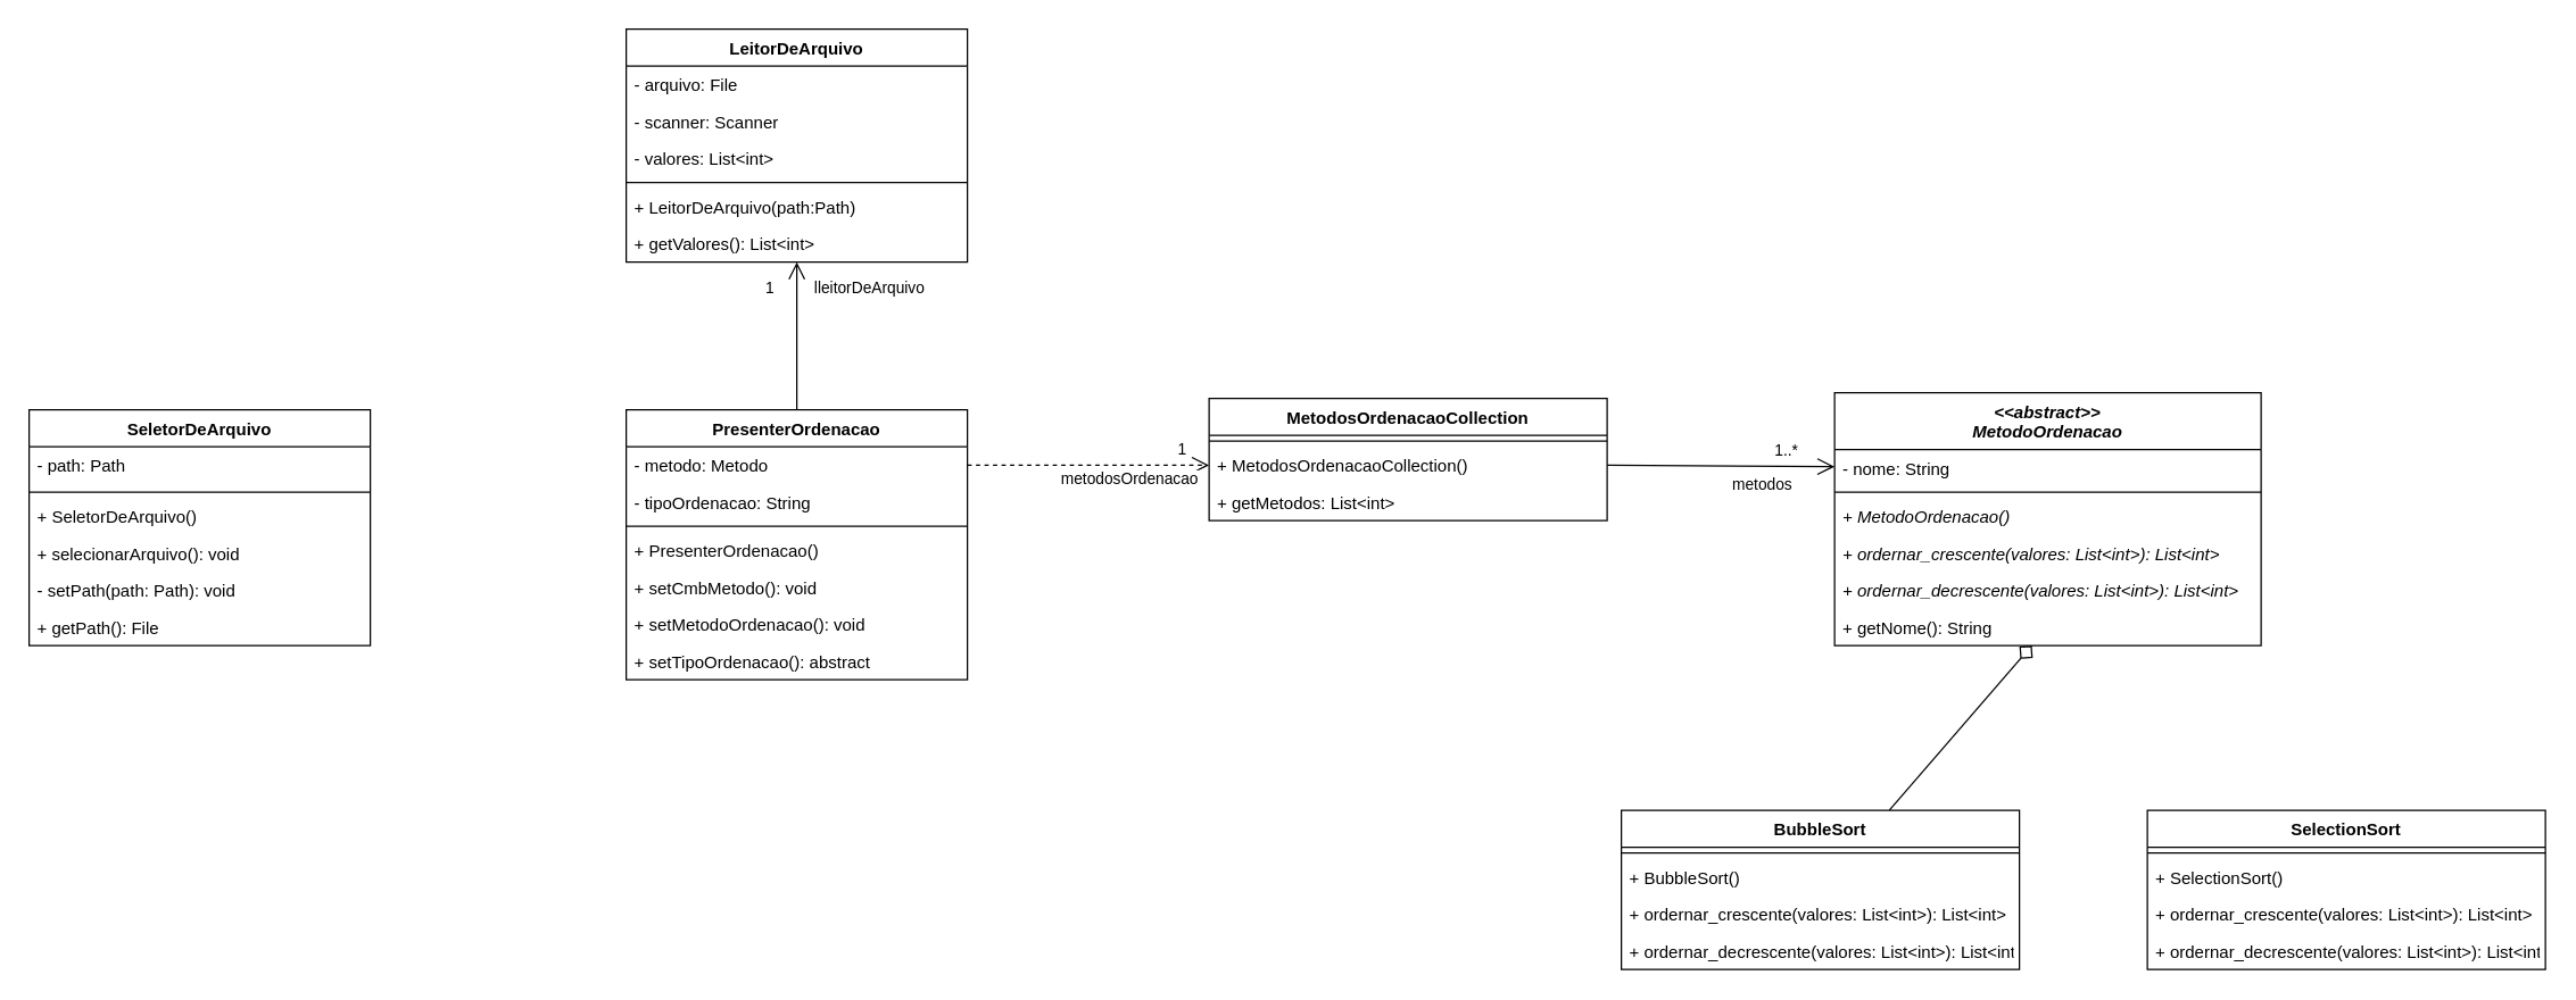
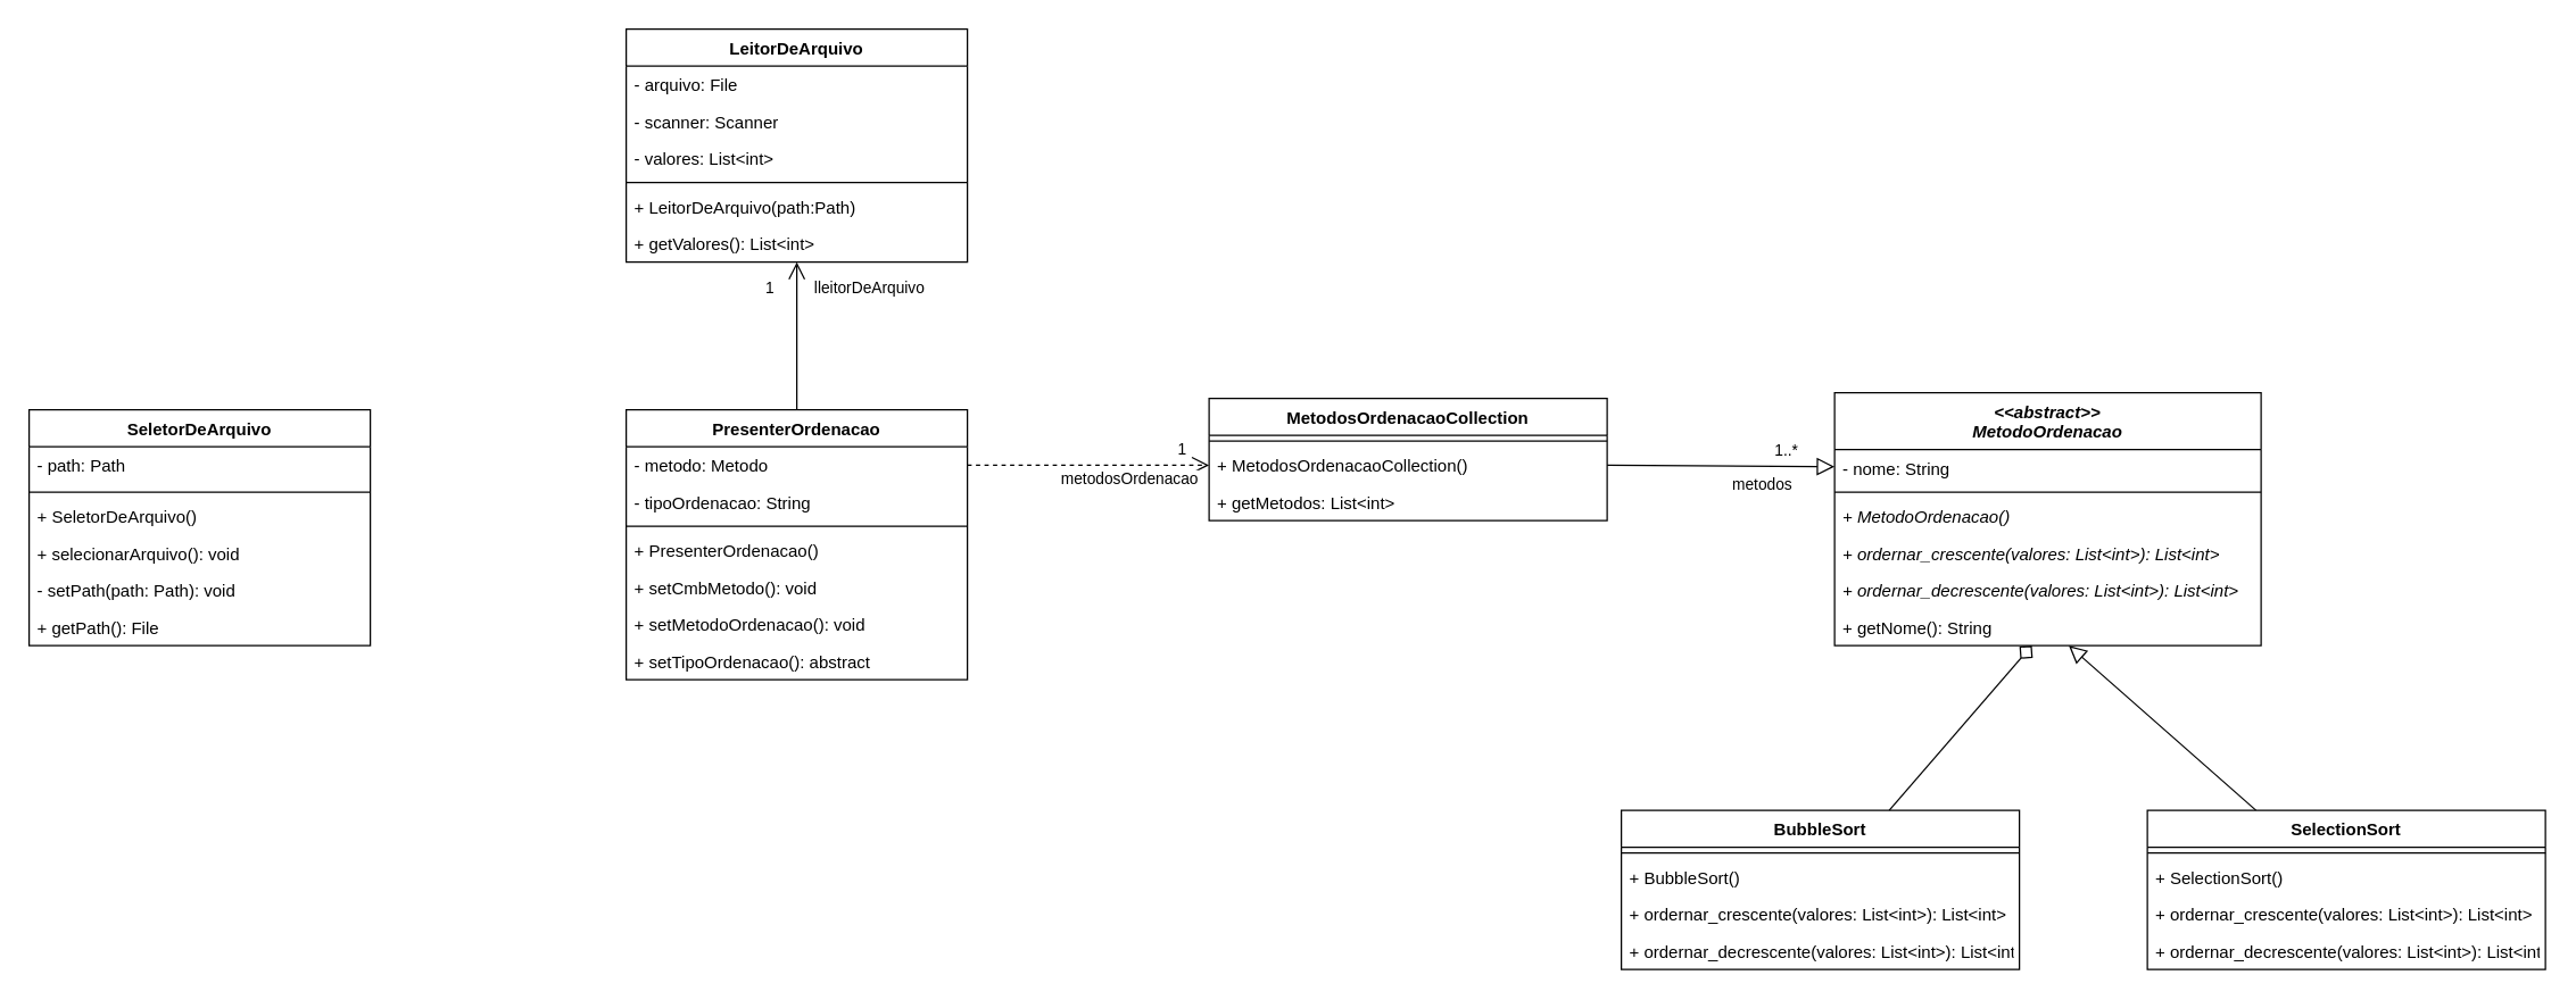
- <mxCell id="49" value="" style="rounded=0;orthogonalLoop=1;jettySize=auto;html=1;endArrow=open;endFill=0;endSize=10;exitX=1;exitY=0.5;exitDx=0;exitDy=0;" edge="1" parent="1" source="54" target="43"><mxGeometry relative="1" as="geometry"><mxPoint x="1179" y="341" as="sourcePoint" /><mxPoint x="1289" y="341" as="targetPoint" /></mxGeometry></mxCell>
+ <mxCell id="49" value="" style="rounded=0;orthogonalLoop=1;jettySize=auto;html=1;endArrow=block;endFill=0;endSize=10;exitX=1;exitY=0.5;exitDx=0;exitDy=0;" edge="1" parent="1" source="54" target="43"><mxGeometry relative="1" as="geometry"><mxPoint x="1179" y="341" as="sourcePoint" /><mxPoint x="1289" y="341" as="targetPoint" /></mxGeometry></mxCell>
+ <mxCell id="36" style="rounded=0;orthogonalLoop=1;jettySize=auto;html=1;endArrow=block;endFill=0;endSize=10;" edge="1" parent="1" source="37" target="48"><mxGeometry relative="1" as="geometry"><mxPoint x="1472.273" y="460" as="targetPoint" /></mxGeometry></mxCell>
